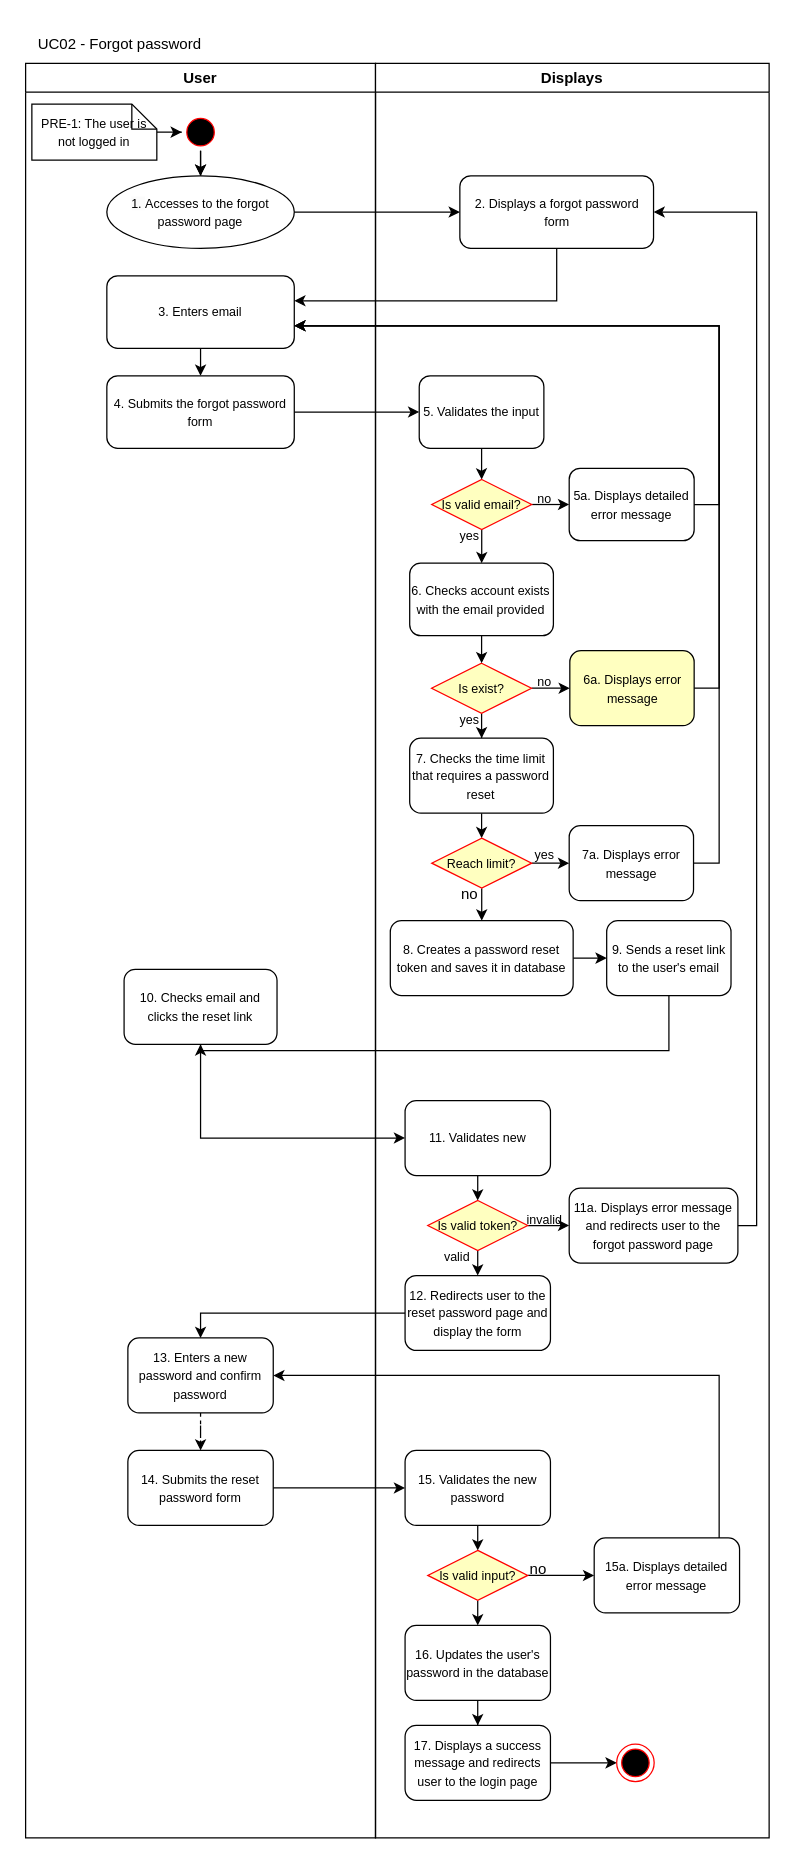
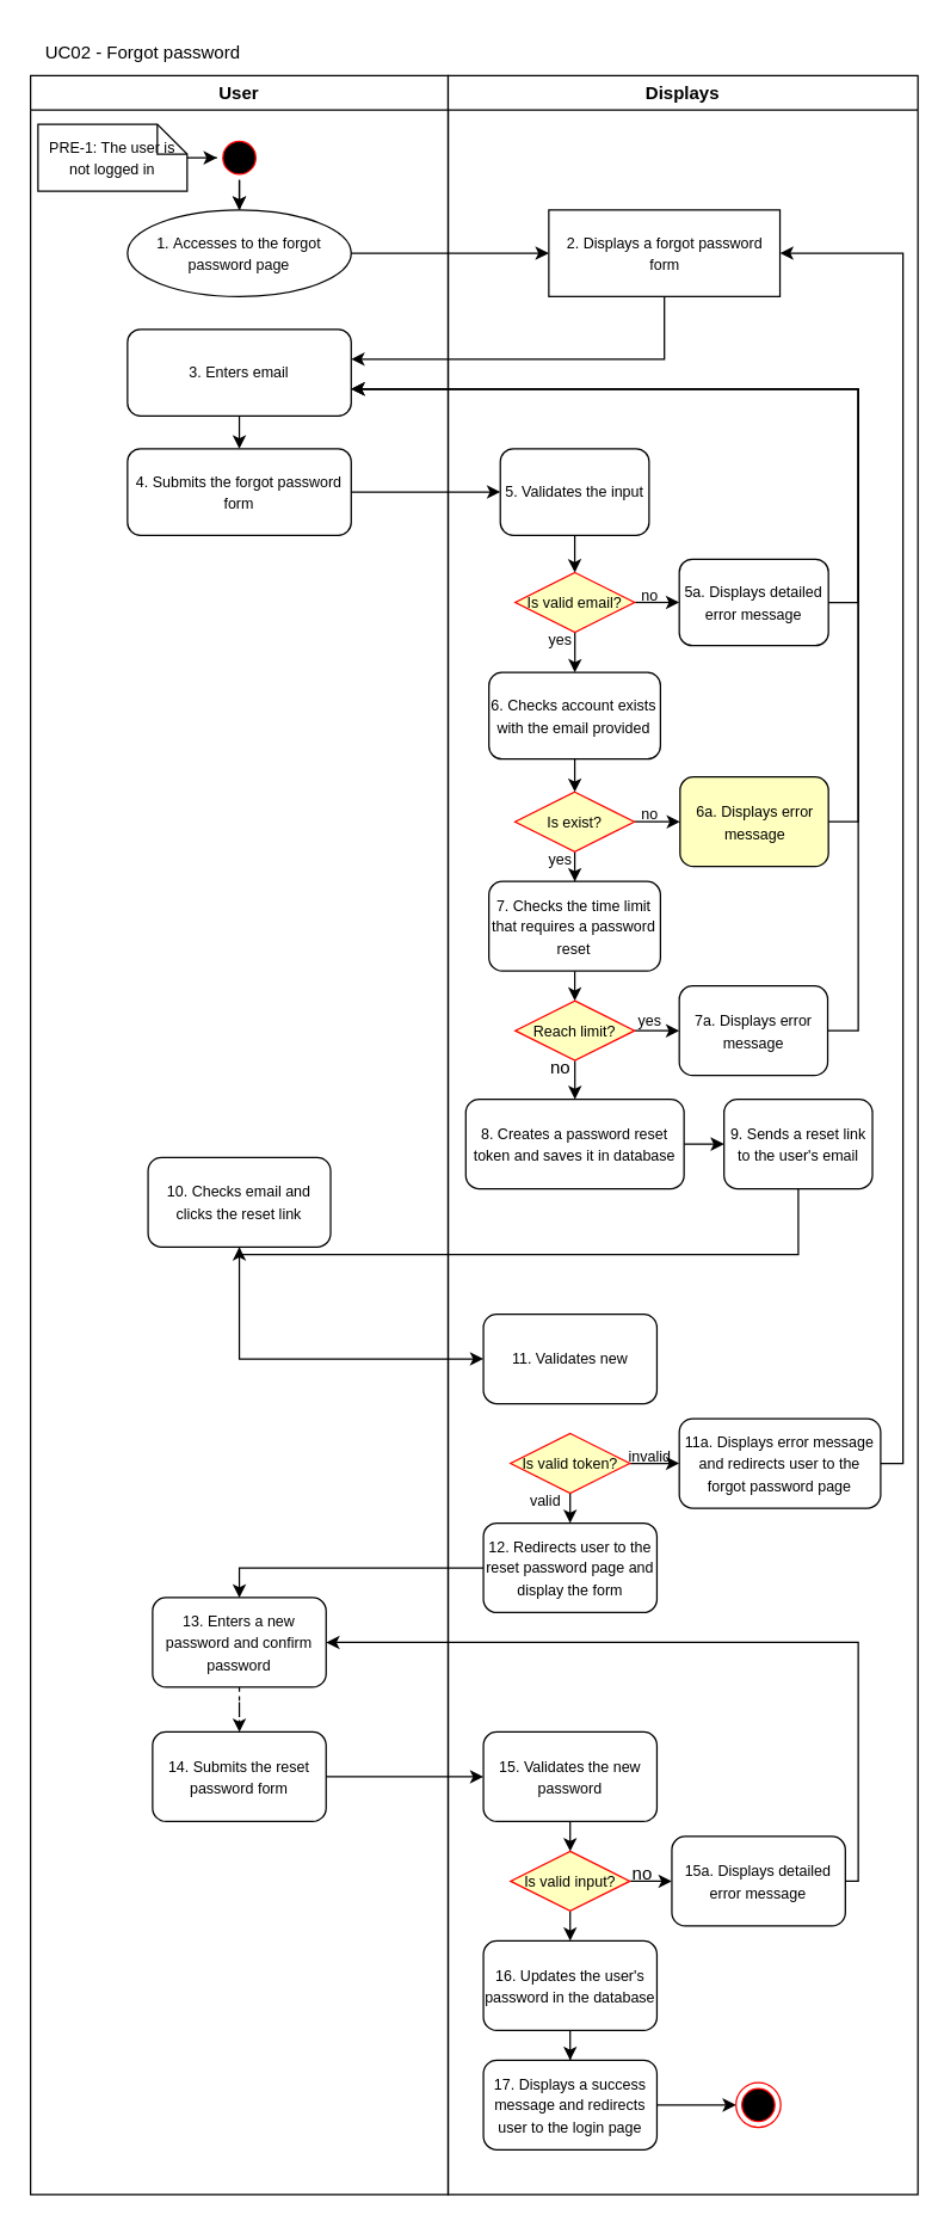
- <mxCell id="25" value="&lt;font style=&quot;font-size: 10px;&quot;&gt;&lt;font style=&quot;font-size: 10px;&quot;&gt;2.&amp;nbsp;&lt;/font&gt;Displays a forgot password form&lt;/font&gt;" style="rounded=1;whiteSpace=wrap;html=1;verticalAlign=middle;" parent="16" vertex="1"><mxGeometry x="67.5" y="90" width="155" height="58" as="geometry" /></mxCell>
+ <mxCell id="25" value="&lt;font style=&quot;font-size: 10px;&quot;&gt;&lt;font style=&quot;font-size: 10px;&quot;&gt;2.&amp;nbsp;&lt;/font&gt;Displays a forgot password form&lt;/font&gt;" style="whiteSpace=wrap;html=1;verticalAlign=middle;rounded=0;" parent="16" vertex="1"><mxGeometry x="67.5" y="90" width="155" height="58" as="geometry" /></mxCell>
- <mxCell id="44" value="" style="edgeStyle=orthogonalEdgeStyle;rounded=0;orthogonalLoop=1;jettySize=auto;html=1;" edge="1" parent="16" source="45" target="48"><mxGeometry relative="1" as="geometry" /></mxCell>
- <mxCell id="59" value="&lt;span style=&quot;font-size: 10px;&quot;&gt;15a. Displays detailed error message&lt;/span&gt;" style="rounded=1;whiteSpace=wrap;html=1;verticalAlign=middle;" vertex="1" parent="16"><mxGeometry x="175" y="1180" width="116.34" height="60" as="geometry" /></mxCell>
+ <mxCell id="59" value="&lt;span style=&quot;font-size: 10px;&quot;&gt;15a. Displays detailed error message&lt;/span&gt;" style="rounded=1;whiteSpace=wrap;html=1;verticalAlign=middle;" vertex="1" parent="16"><mxGeometry x="150" y="1180" width="116.34" height="60" as="geometry" /></mxCell>
